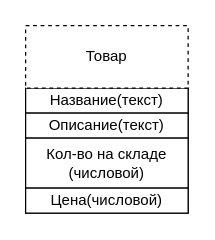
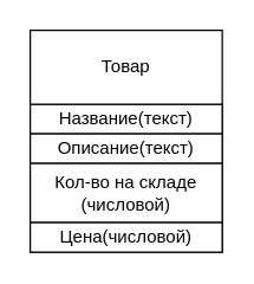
- <mxCell id="11" value="Товар" style="rounded=0;whiteSpace=wrap;html=1;container=0;dashed=1;" vertex="1" parent="2"><mxGeometry width="130" height="50" as="geometry" /></mxCell>
+ <mxCell id="11" value="Товар" style="rounded=0;whiteSpace=wrap;html=1;container=0;" vertex="1" parent="2"><mxGeometry width="130" height="50" as="geometry" /></mxCell>
